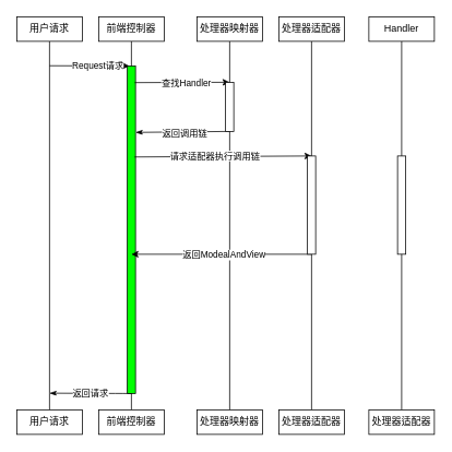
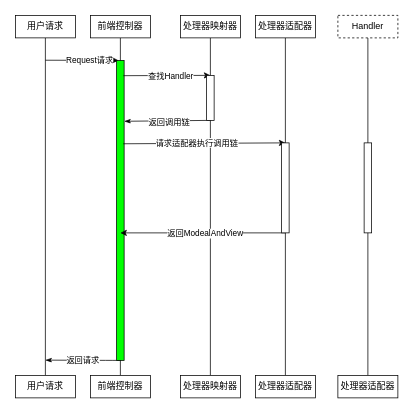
- <mxCell id="28" value="Handler" style="rounded=0;whiteSpace=wrap;html=1;" vertex="1" parent="1"><mxGeometry x="450" y="20" width="80" height="30" as="geometry" /></mxCell>
+ <mxCell id="28" value="Handler" style="rounded=0;whiteSpace=wrap;html=1;dashed=1;" vertex="1" parent="1"><mxGeometry x="450" y="20" width="80" height="30" as="geometry" /></mxCell>
